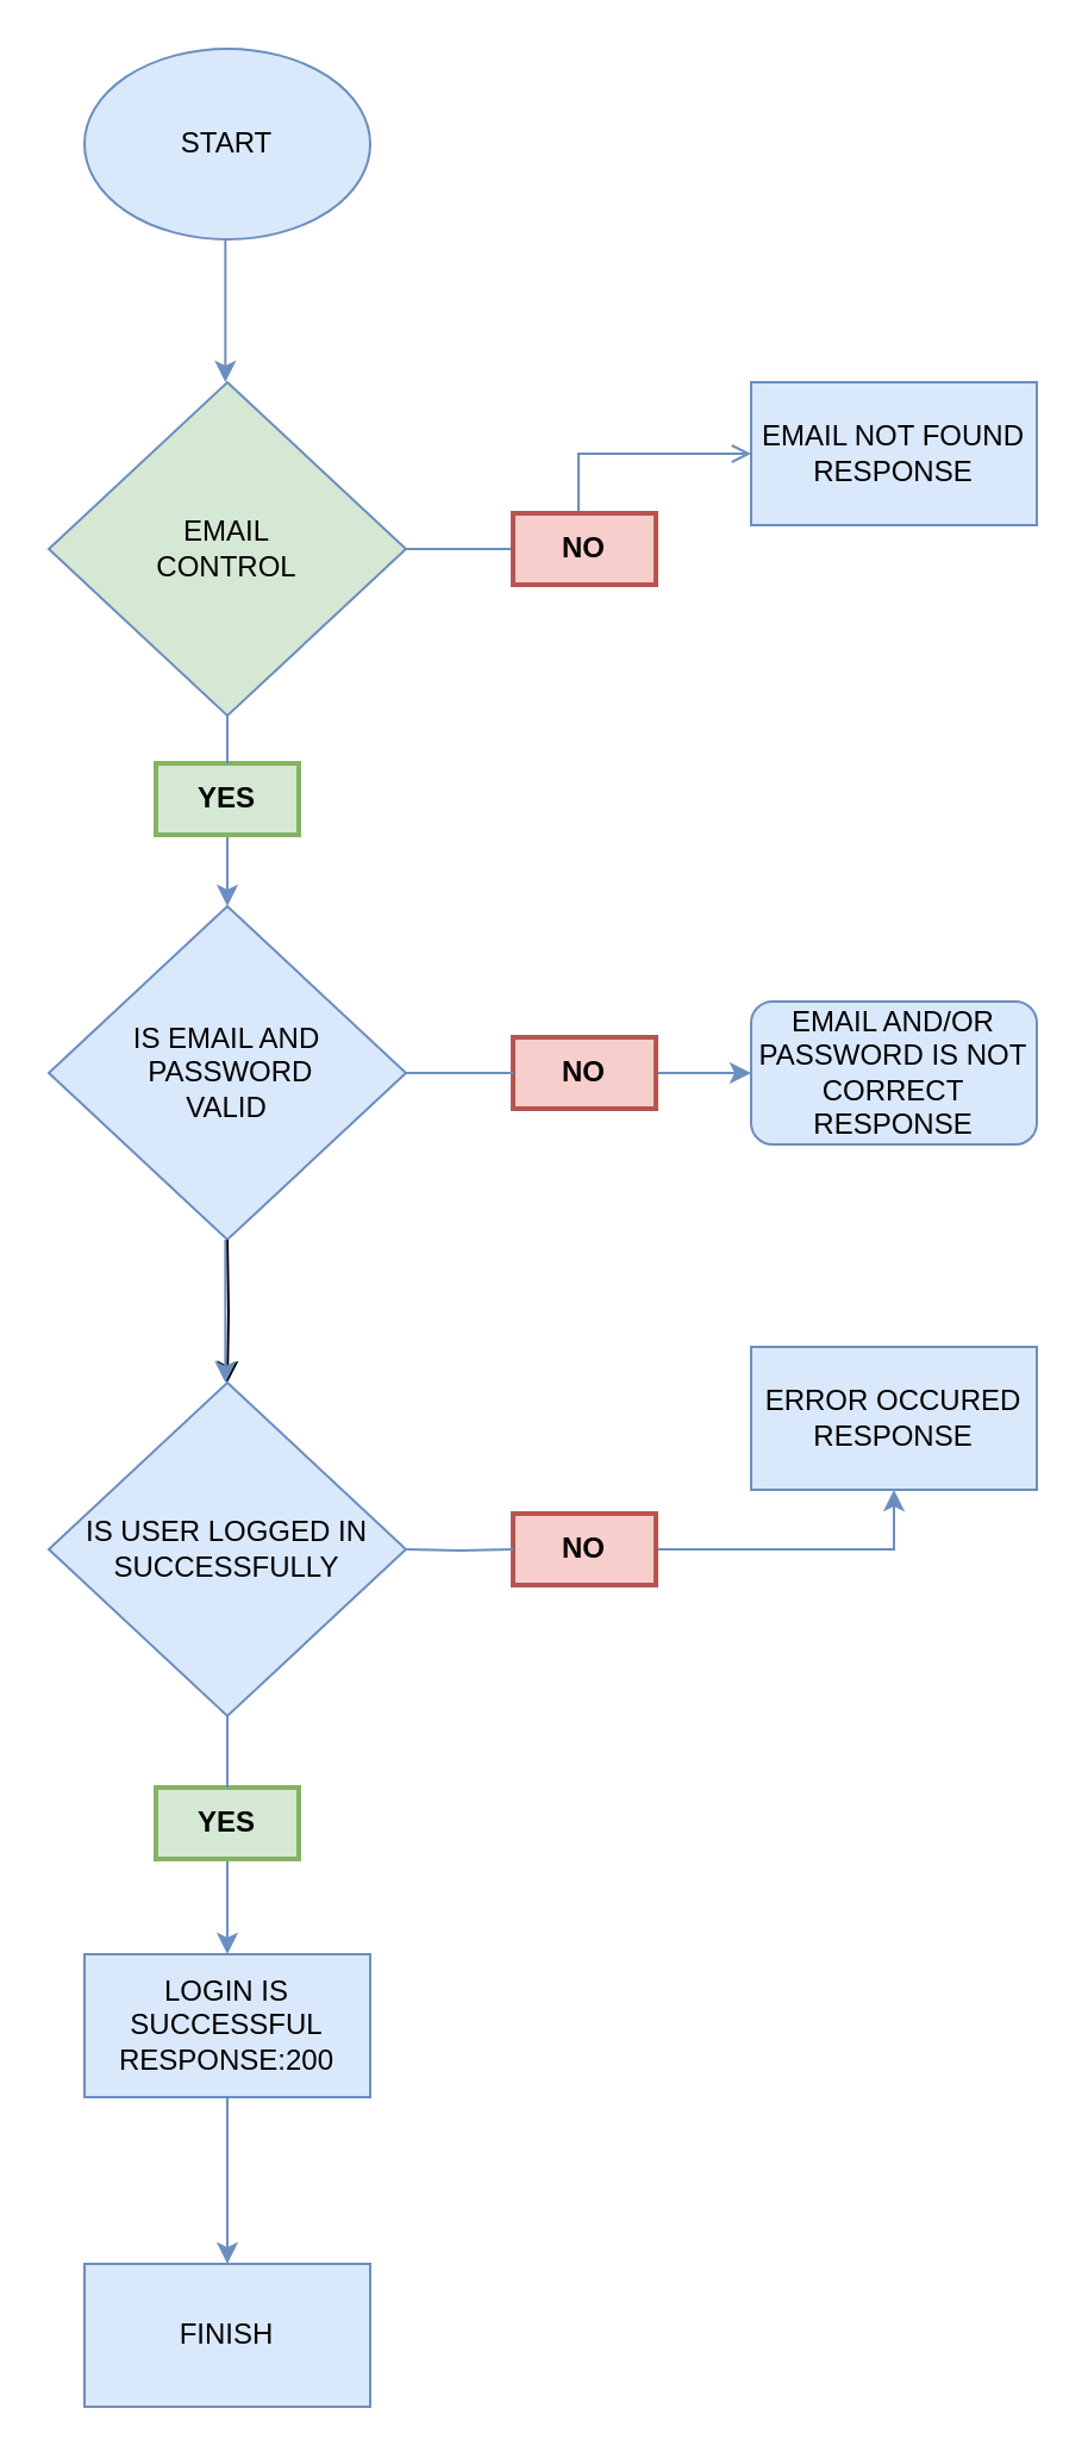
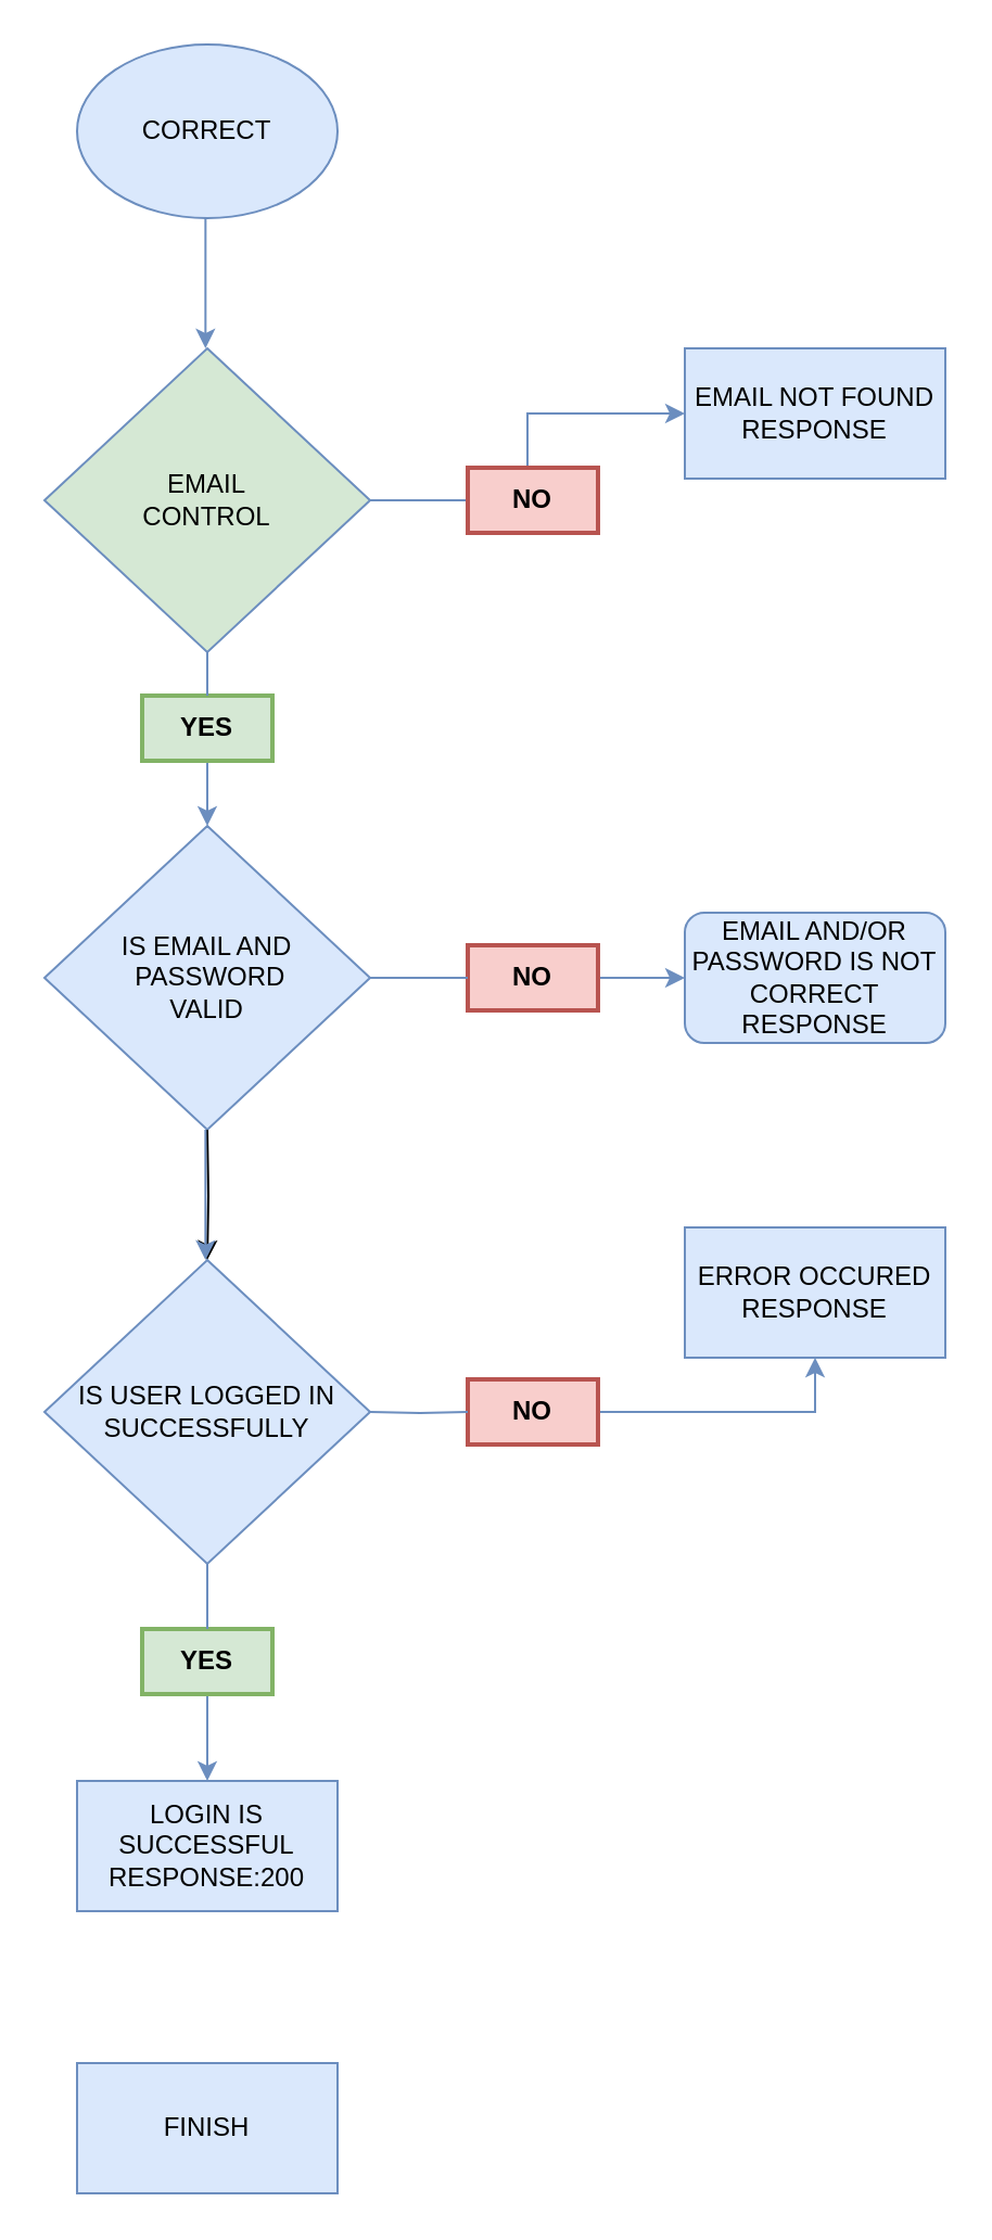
- <mxCell id="2" value="START" style="ellipse;whiteSpace=wrap;html=1;fillColor=#dae8fc;strokeColor=#6c8ebf;" parent="1" vertex="1"><mxGeometry x="35" y="20" width="120" height="80" as="geometry" /></mxCell>
+ <mxCell id="2" value="CORRECT" style="ellipse;whiteSpace=wrap;html=1;fillColor=#dae8fc;strokeColor=#6c8ebf;" parent="1" vertex="1"><mxGeometry x="35" y="20" width="120" height="80" as="geometry" /></mxCell>
- <mxCell id="3" value="" style="edgeStyle=orthogonalEdgeStyle;rounded=0;orthogonalLoop=1;jettySize=auto;html=1;fillColor=#dae8fc;strokeColor=#6c8ebf;endArrow=open;" parent="1" source="5" target="6" edge="1"><mxGeometry relative="1" as="geometry" /></mxCell>
+ <mxCell id="3" value="" style="edgeStyle=orthogonalEdgeStyle;rounded=0;orthogonalLoop=1;jettySize=auto;html=1;fillColor=#dae8fc;strokeColor=#6c8ebf;" parent="1" source="5" target="6" edge="1"><mxGeometry relative="1" as="geometry" /></mxCell>
- <mxCell id="15" value="" style="edgeStyle=orthogonalEdgeStyle;rounded=0;orthogonalLoop=1;jettySize=auto;html=1;fillColor=#dae8fc;strokeColor=#6c8ebf;" parent="1" source="16" target="26" edge="1"><mxGeometry relative="1" as="geometry" /></mxCell>
